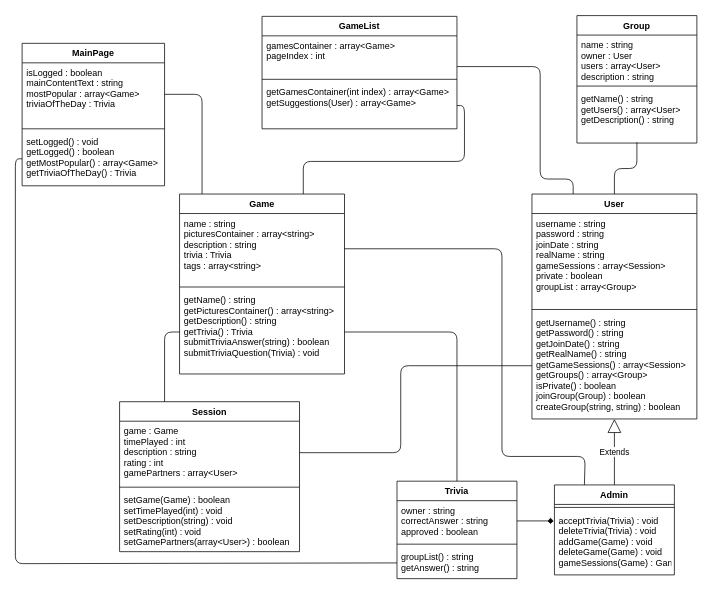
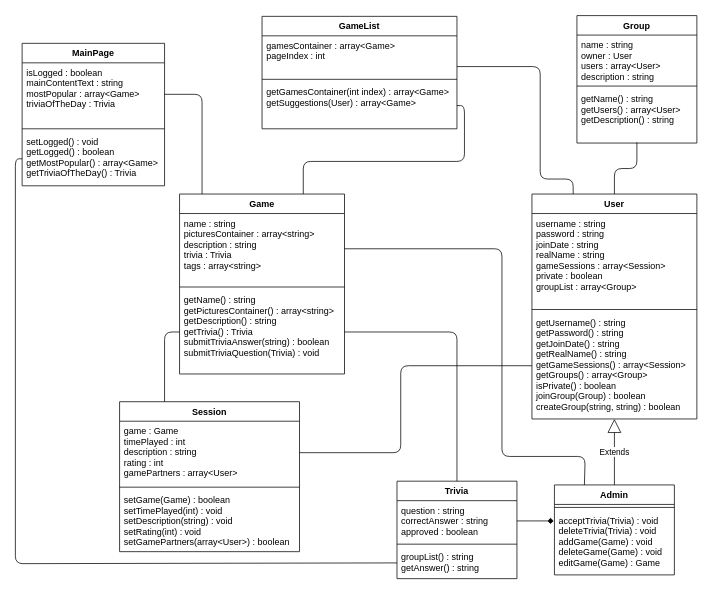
- <mxCell id="15" value="owner : string&#10;correctAnswer : string&#10;approved : boolean&#10;&#10;&#10;" style="text;strokeColor=none;fillColor=none;align=left;verticalAlign=top;spacingLeft=4;spacingRight=4;overflow=hidden;rotatable=0;points=[[0,0.5],[1,0.5]];portConstraint=eastwest;" parent="14" vertex="1"><mxGeometry y="26" width="160" height="54" as="geometry" /></mxCell>
+ <mxCell id="15" value="question : string&#10;correctAnswer : string&#10;approved : boolean&#10;&#10;&#10;" style="text;strokeColor=none;fillColor=none;align=left;verticalAlign=top;spacingLeft=4;spacingRight=4;overflow=hidden;rotatable=0;points=[[0,0.5],[1,0.5]];portConstraint=eastwest;" parent="14" vertex="1"><mxGeometry y="26" width="160" height="54" as="geometry" /></mxCell>
- <mxCell id="32" value="acceptTrivia(Trivia) : void&#10;deleteTrivia(Trivia) : void&#10;addGame(Game) : void&#10;deleteGame(Game) : void&#10;gameSessions(Game) : Game&#10;&#10;" style="text;strokeColor=none;fillColor=none;align=left;verticalAlign=top;spacingLeft=4;spacingRight=4;overflow=hidden;rotatable=0;points=[[0,0.5],[1,0.5]];portConstraint=eastwest;" parent="30" vertex="1"><mxGeometry y="34" width="160" height="86" as="geometry" /></mxCell>
+ <mxCell id="32" value="acceptTrivia(Trivia) : void&#10;deleteTrivia(Trivia) : void&#10;addGame(Game) : void&#10;deleteGame(Game) : void&#10;editGame(Game) : Game&#10;&#10;" style="text;strokeColor=none;fillColor=none;align=left;verticalAlign=top;spacingLeft=4;spacingRight=4;overflow=hidden;rotatable=0;points=[[0,0.5],[1,0.5]];portConstraint=eastwest;" parent="30" vertex="1"><mxGeometry y="34" width="160" height="86" as="geometry" /></mxCell>
